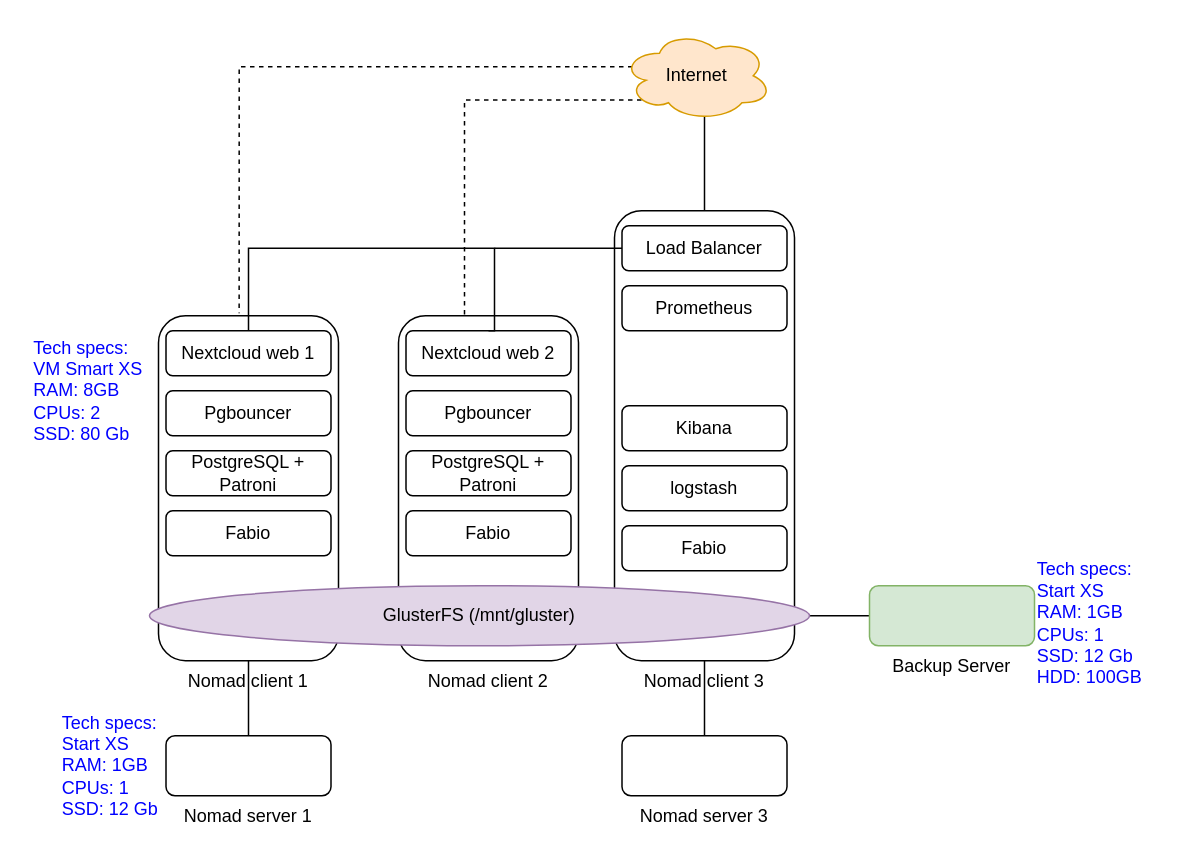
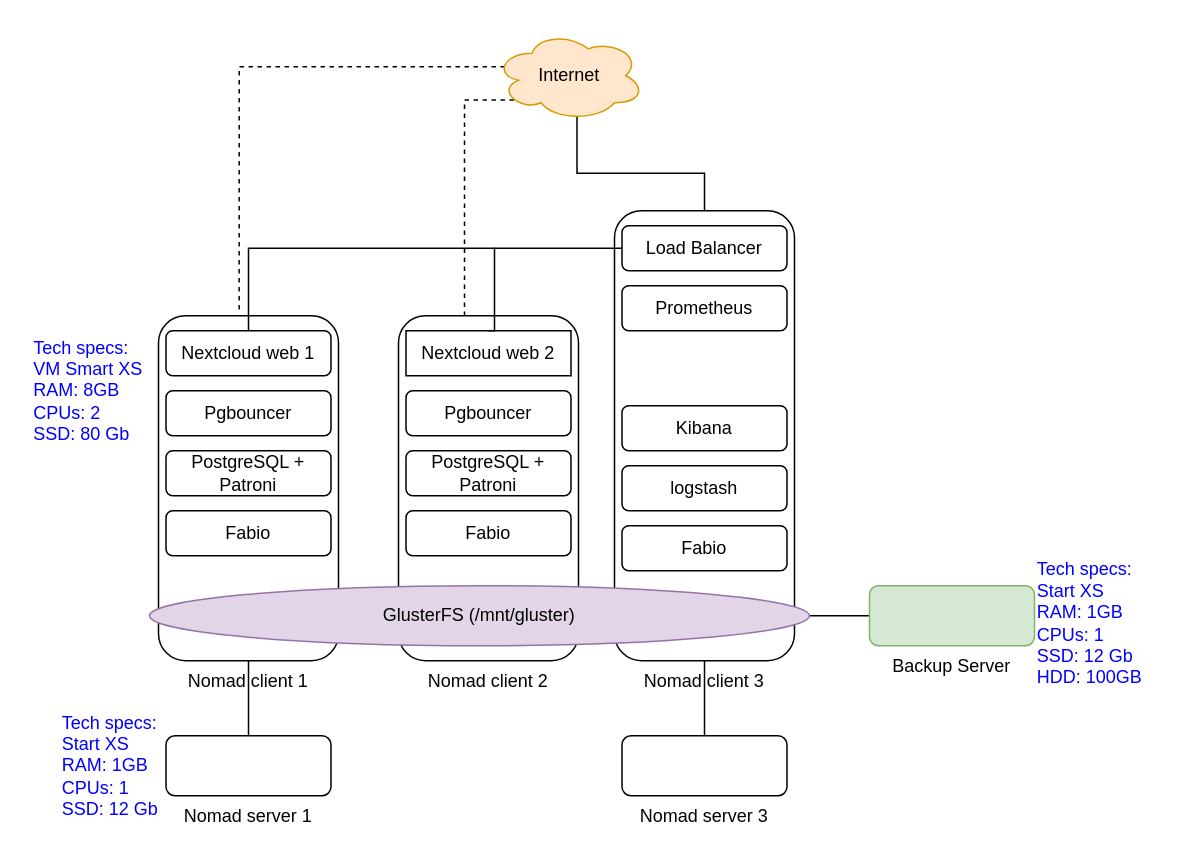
- <mxCell id="5" value="Internet" style="ellipse;shape=cloud;whiteSpace=wrap;html=1;fillColor=#ffe6cc;strokeColor=#d79b00;" parent="1" vertex="1"><mxGeometry x="414" y="20" width="100" height="60" as="geometry" /></mxCell>
+ <mxCell id="5" value="Internet" style="ellipse;shape=cloud;whiteSpace=wrap;html=1;fillColor=#ffe6cc;strokeColor=#d79b00;" parent="1" vertex="1"><mxGeometry x="329" y="20" width="100" height="60" as="geometry" /></mxCell>
- <mxCell id="26" value="Nextcloud web 2" style="rounded=1;whiteSpace=wrap;html=1;" parent="1" vertex="1"><mxGeometry x="270" y="220" width="110" height="30" as="geometry" /></mxCell>
+ <mxCell id="26" value="Nextcloud web 2" style="whiteSpace=wrap;html=1;rounded=0;" parent="1" vertex="1"><mxGeometry x="270" y="220" width="110" height="30" as="geometry" /></mxCell>
